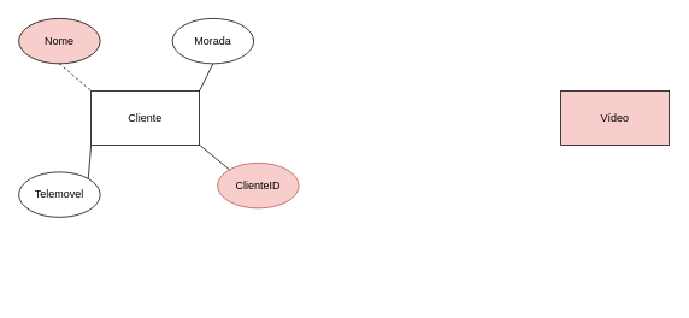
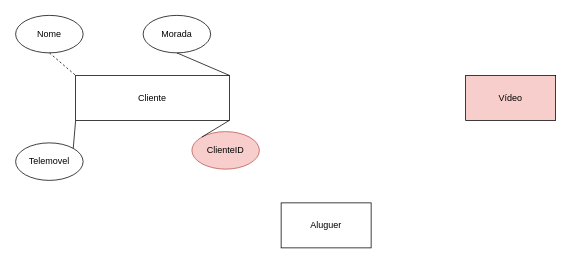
- <mxCell id="5" value="Nome" style="ellipse;whiteSpace=wrap;html=1;fillColor=#f8cecc;" vertex="1" parent="1"><mxGeometry y="20" width="90" height="50" as="geometry" x="20" /></mxCell>
+ <mxCell id="5" value="Nome" style="ellipse;whiteSpace=wrap;html=1;" vertex="1" parent="1"><mxGeometry y="20" width="90" height="50" as="geometry" x="20" /></mxCell>
- <mxCell id="2" value="Cliente" style="rounded=0;whiteSpace=wrap;html=1;" vertex="1" parent="1"><mxGeometry x="100" y="100" width="120" height="60" as="geometry" /></mxCell>
+ <mxCell id="2" value="Cliente" style="rounded=0;whiteSpace=wrap;html=1;" vertex="1" parent="1"><mxGeometry x="100" y="100" width="205" height="60" as="geometry" /></mxCell>
- <mxCell id="8" value="ClienteID" style="ellipse;whiteSpace=wrap;html=1;fillColor=#f8cecc;strokeColor=#b85450;" vertex="1" parent="1"><mxGeometry x="240" y="180" width="90" height="50" as="geometry" /></mxCell>
+ <mxCell id="8" value="ClienteID" style="ellipse;whiteSpace=wrap;html=1;fillColor=#f8cecc;strokeColor=#b85450;" vertex="1" parent="1"><mxGeometry x="255" y="175" width="90" height="50" as="geometry" /></mxCell>
+ <mxCell id="3" value="Aluguer" style="rounded=0;whiteSpace=wrap;html=1;" vertex="1" parent="1"><mxGeometry x="374" y="270" width="120" height="60" as="geometry" /></mxCell>
